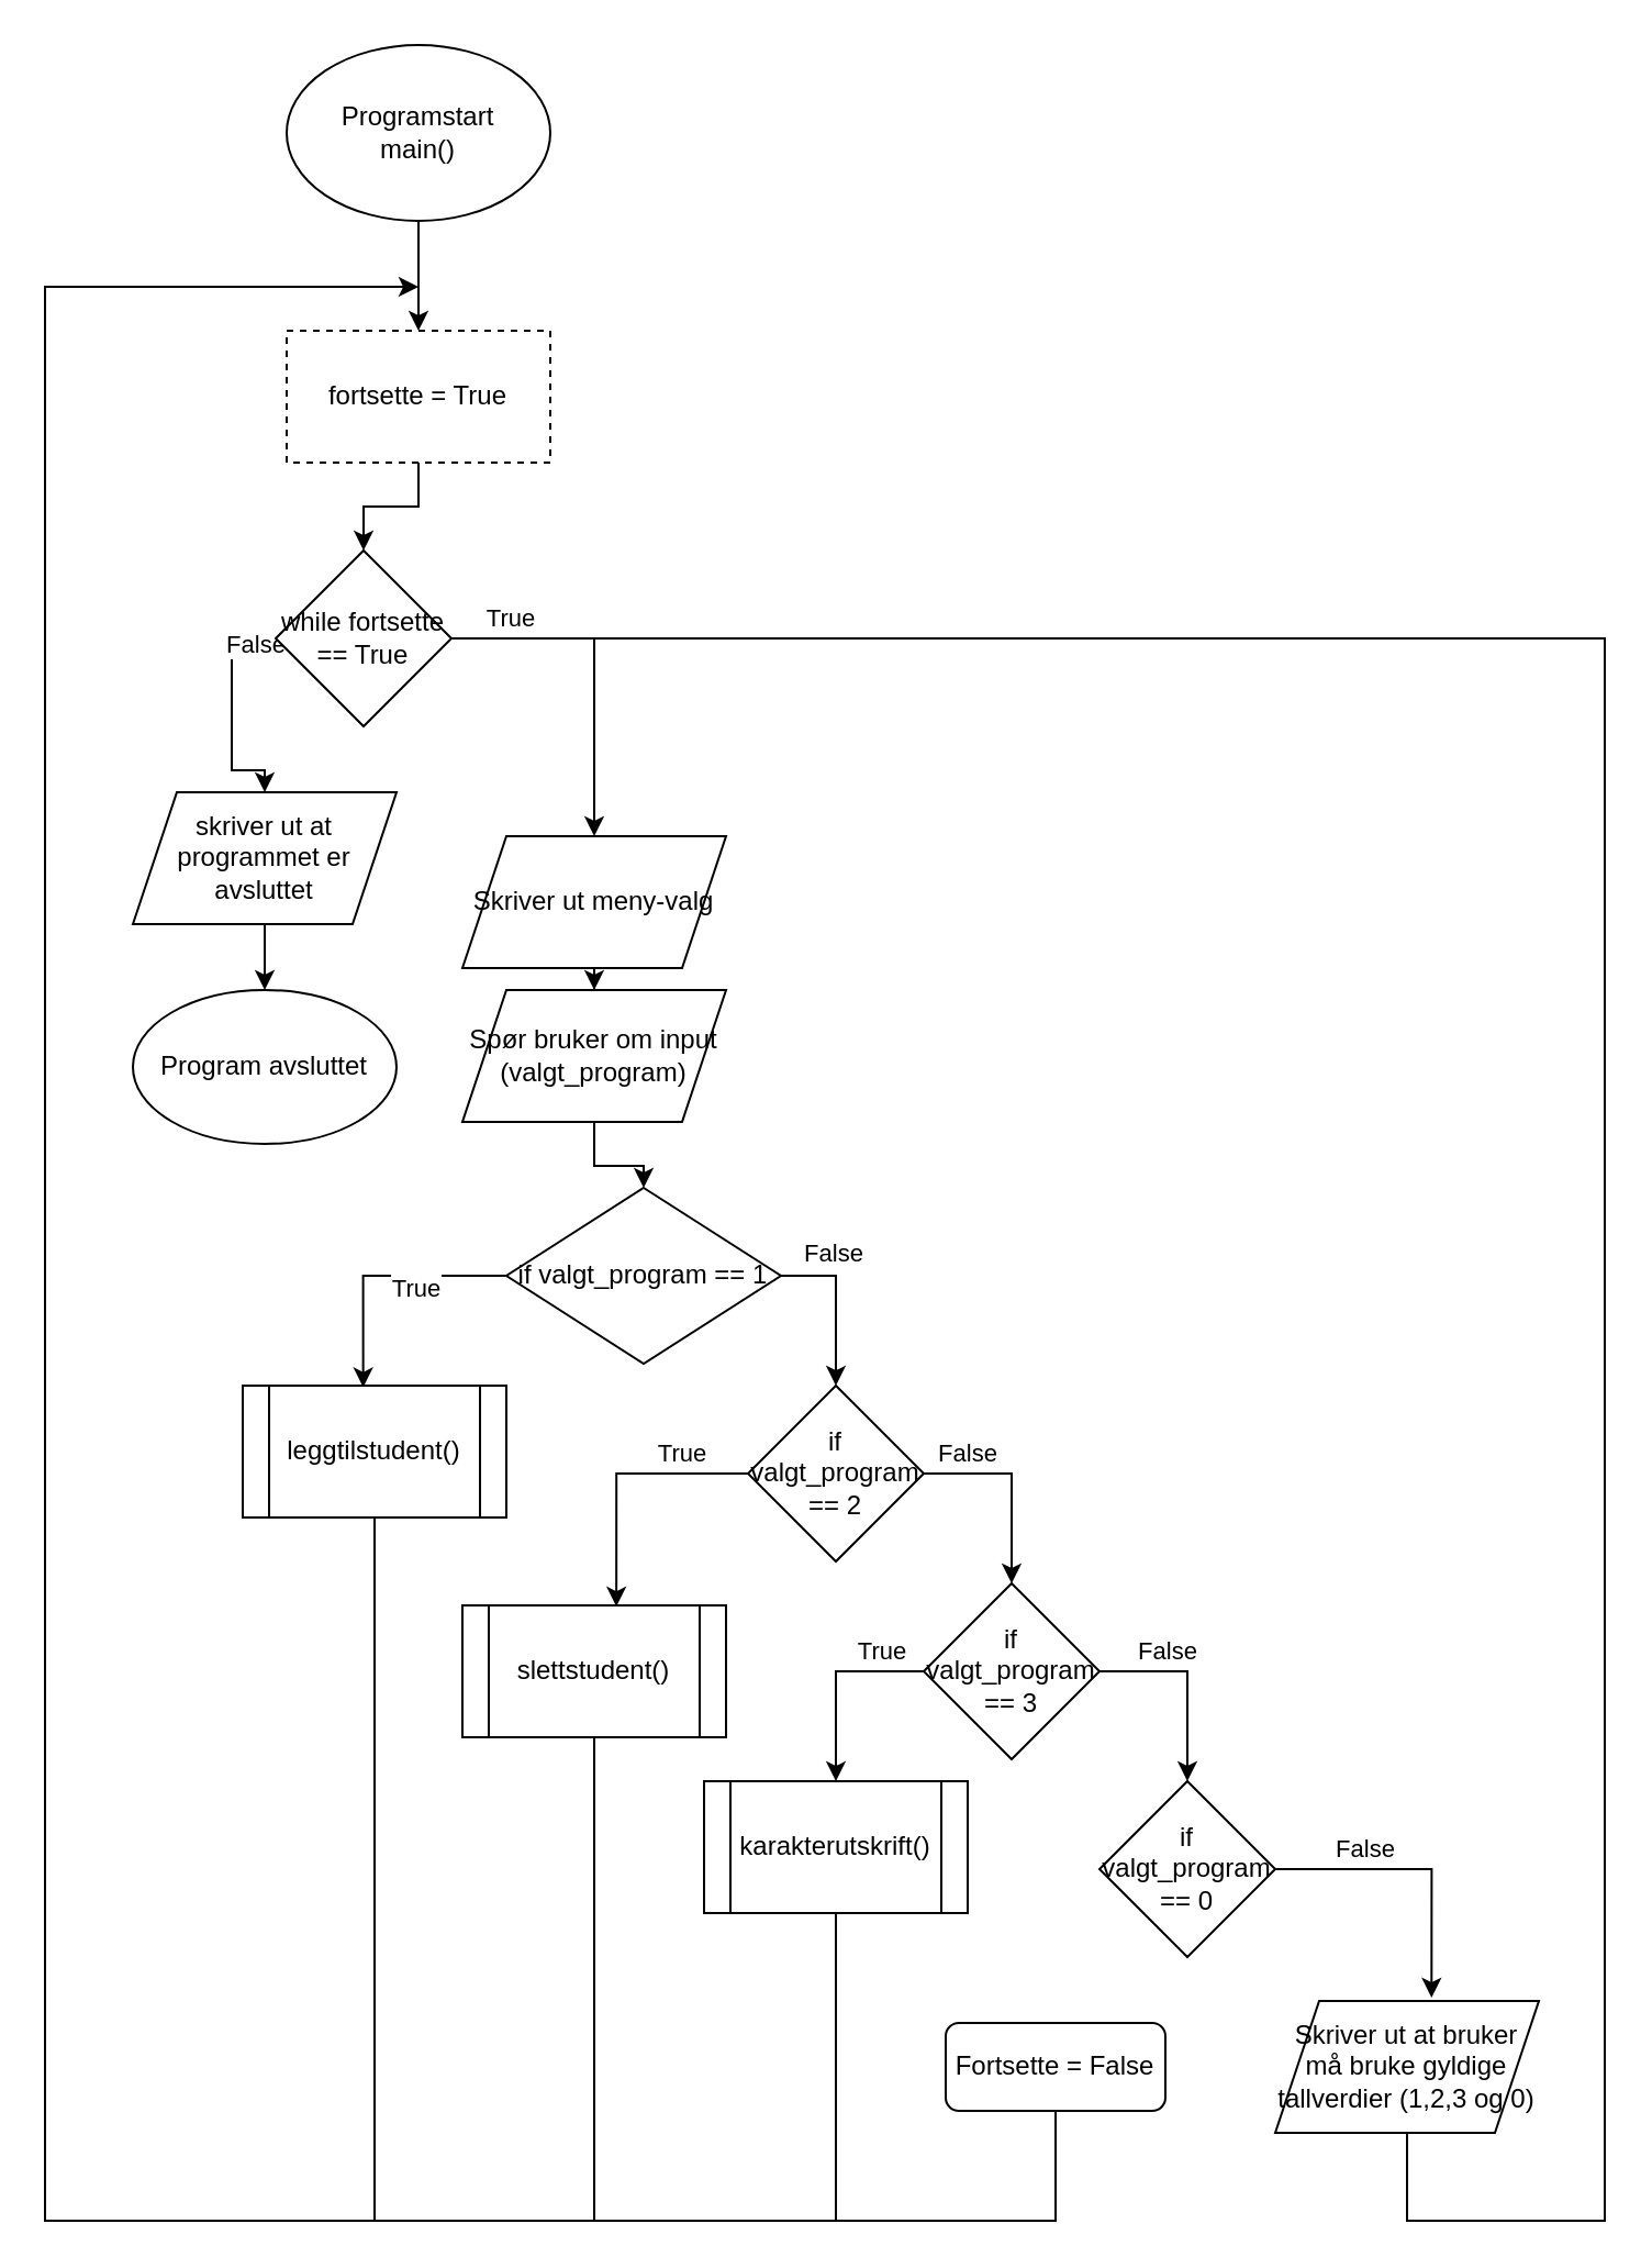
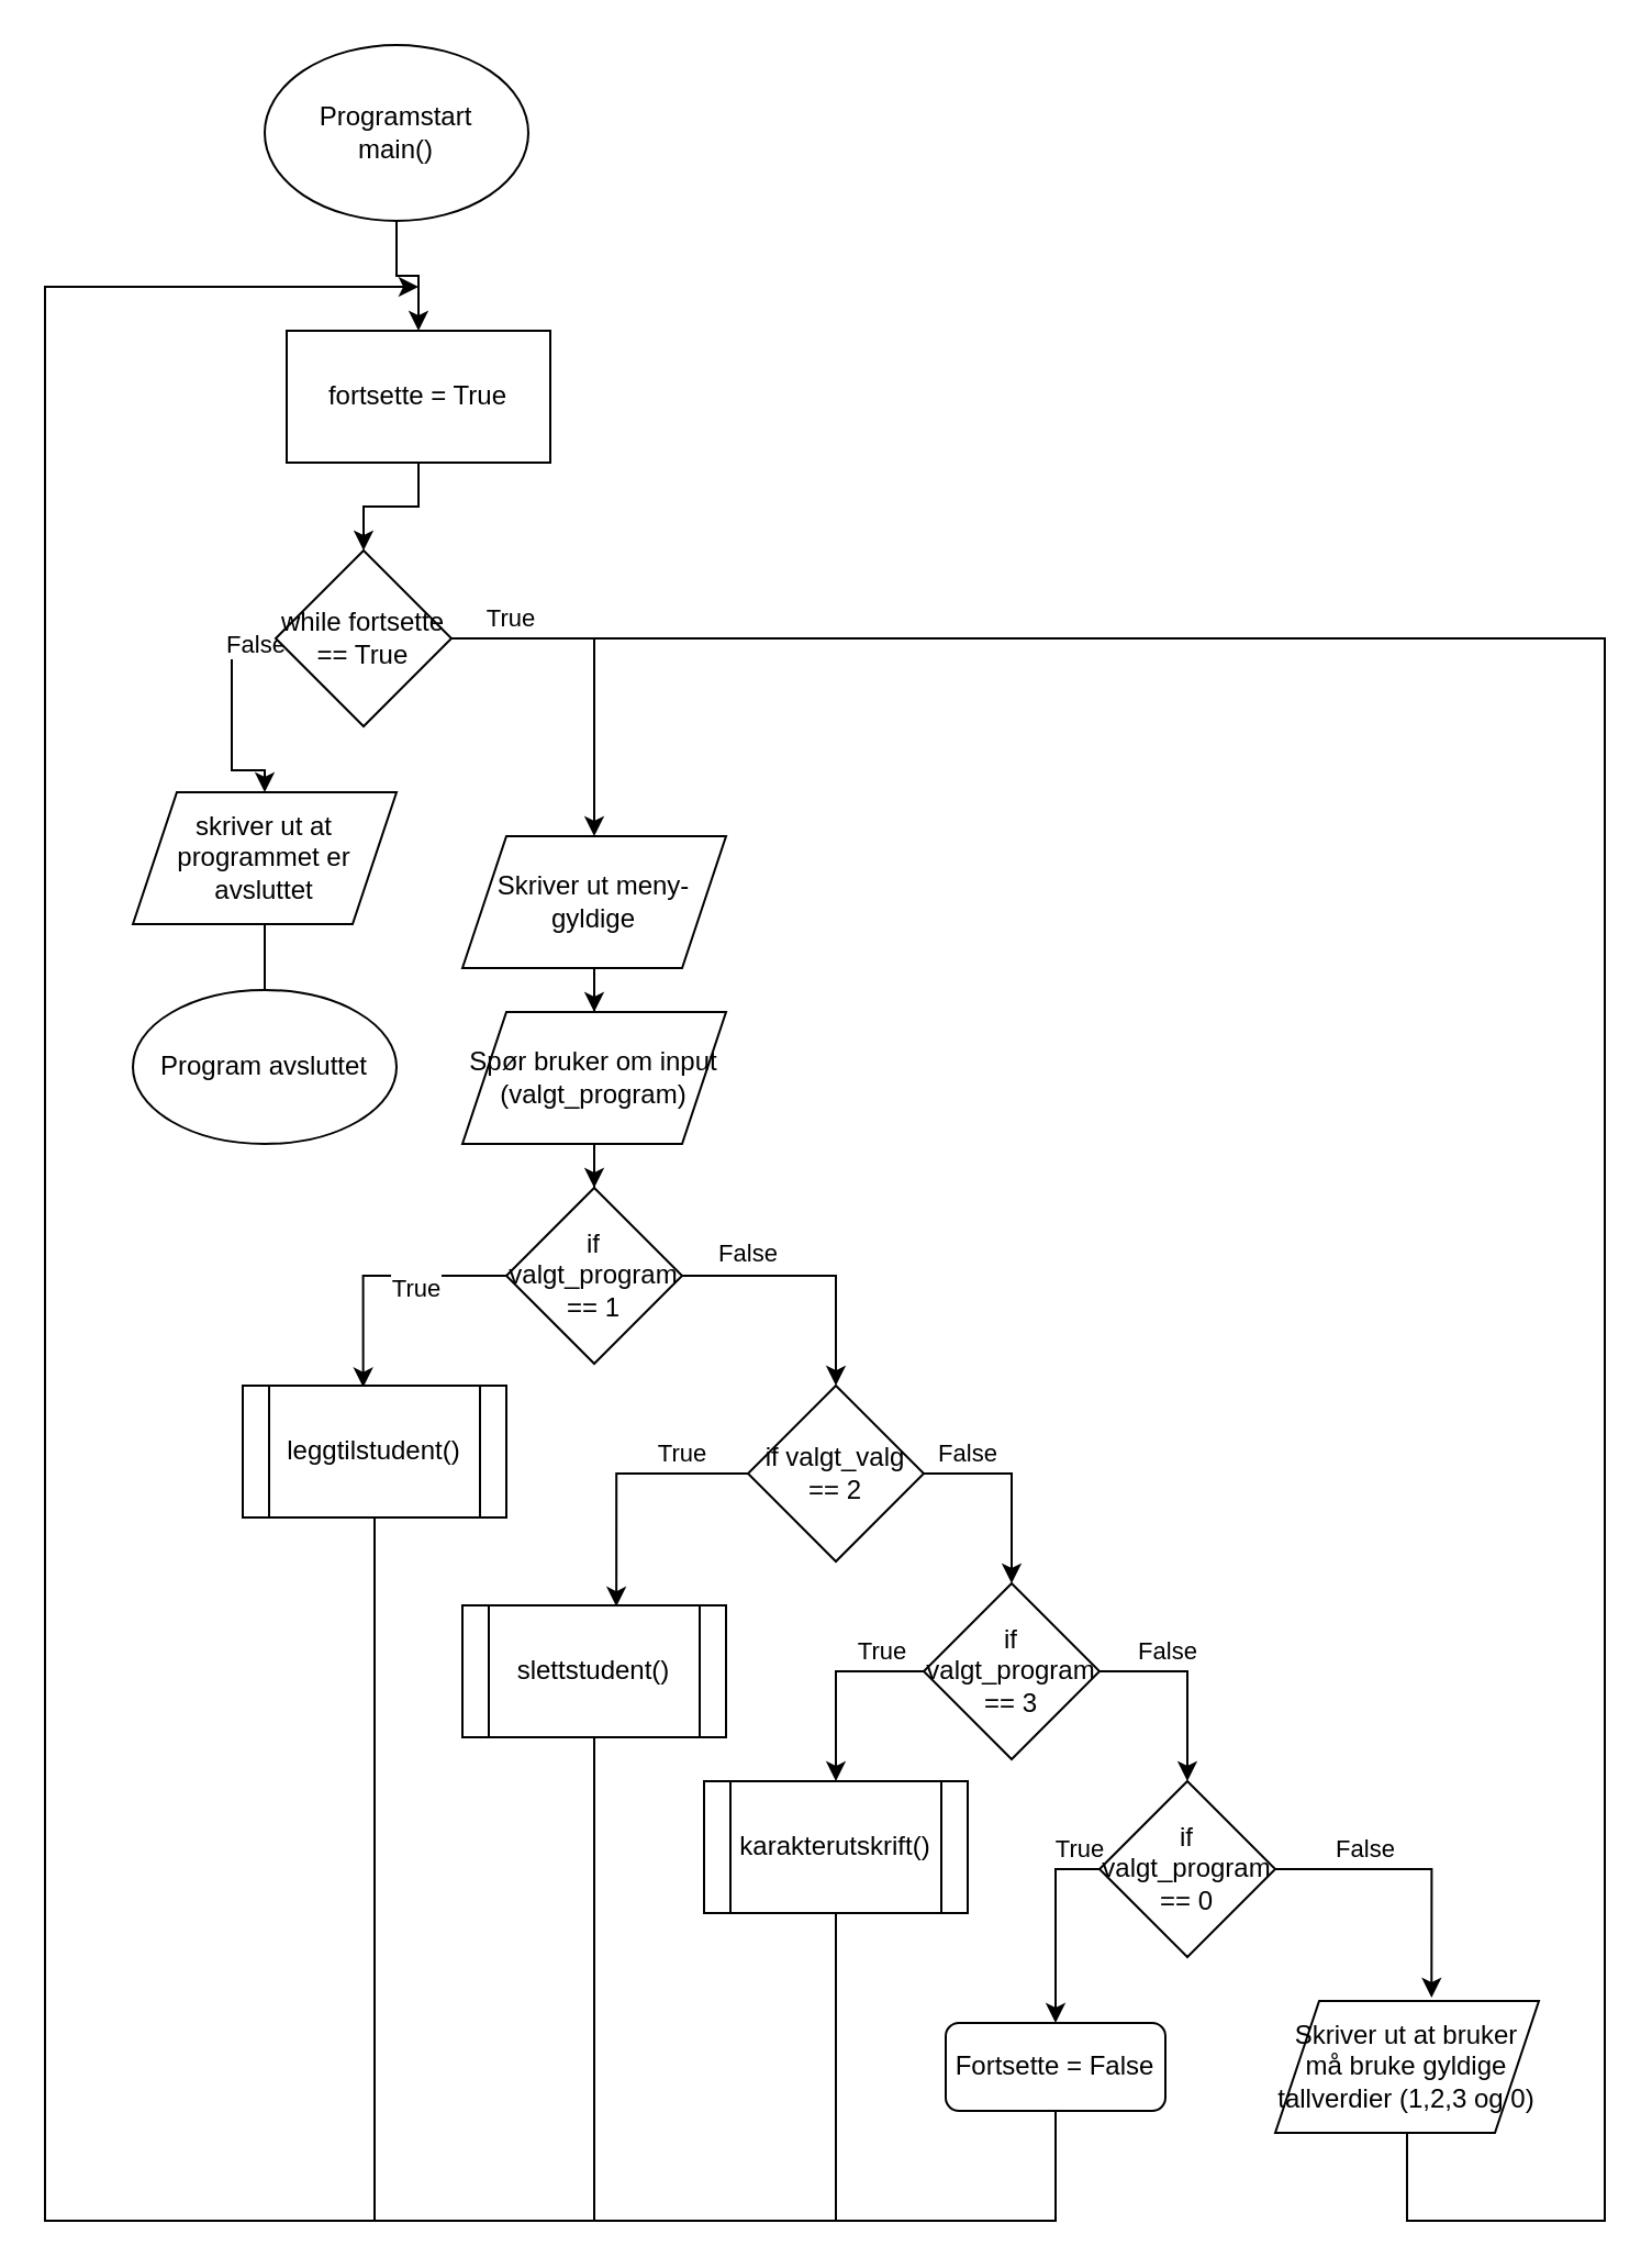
- <mxCell id="3" value="Programstart&lt;br&gt;main()" style="ellipse;whiteSpace=wrap;html=1;" vertex="1" parent="1"><mxGeometry x="130" y="20" width="120" height="80" as="geometry" /></mxCell>
+ <mxCell id="3" value="Programstart&lt;br&gt;main()" style="ellipse;whiteSpace=wrap;html=1;" vertex="1" parent="1"><mxGeometry x="120" y="20" width="120" height="80" as="geometry" /></mxCell>
- <mxCell id="5" value="fortsette = True" style="rounded=0;whiteSpace=wrap;html=1;dashed=1;" vertex="1" parent="1"><mxGeometry x="130" y="150" width="120" height="60" as="geometry" /></mxCell>
+ <mxCell id="5" value="fortsette = True" style="rounded=0;whiteSpace=wrap;html=1;" vertex="1" parent="1"><mxGeometry x="130" y="150" width="120" height="60" as="geometry" /></mxCell>
- <mxCell id="12" value="Skriver ut meny-valg" style="shape=parallelogram;perimeter=parallelogramPerimeter;whiteSpace=wrap;html=1;fixedSize=1;" vertex="1" parent="1"><mxGeometry x="210" y="380" width="120" height="60" as="geometry" /></mxCell>
+ <mxCell id="12" value="Skriver ut meny-gyldige" style="shape=parallelogram;perimeter=parallelogramPerimeter;whiteSpace=wrap;html=1;fixedSize=1;" vertex="1" parent="1"><mxGeometry x="210" y="380" width="120" height="60" as="geometry" /></mxCell>
- <mxCell id="42" style="edgeStyle=orthogonalEdgeStyle;rounded=0;orthogonalLoop=1;jettySize=auto;html=1;entryX=0.5;entryY=0;entryDx=0;entryDy=0;endArrow=classic;endFill=1;" edge="1" parent="1" source="43" target="44"><mxGeometry relative="1" as="geometry" /></mxCell>
+ <mxCell id="42" style="edgeStyle=orthogonalEdgeStyle;rounded=0;orthogonalLoop=1;jettySize=auto;html=1;entryX=0.5;entryY=0;entryDx=0;entryDy=0;endArrow=none;endFill=1;" edge="1" parent="1" source="43" target="44"><mxGeometry relative="1" as="geometry" /></mxCell>
- <mxCell id="14" value="Spør bruker om input (valgt_program)" style="shape=parallelogram;perimeter=parallelogramPerimeter;whiteSpace=wrap;html=1;fixedSize=1;" vertex="1" parent="1"><mxGeometry x="210" y="450" width="120" height="60" as="geometry" /></mxCell>
+ <mxCell id="14" value="Spør bruker om input (valgt_program)" style="shape=parallelogram;perimeter=parallelogramPerimeter;whiteSpace=wrap;html=1;fixedSize=1;" vertex="1" parent="1"><mxGeometry x="210" y="460" width="120" height="60" as="geometry" /></mxCell>
- <mxCell id="19" value="if valgt_program == 1" style="rhombus;whiteSpace=wrap;html=1;" vertex="1" parent="1"><mxGeometry x="230" y="540" width="125" height="80" as="geometry" /></mxCell>
+ <mxCell id="19" value="if valgt_program == 1" style="rhombus;whiteSpace=wrap;html=1;" vertex="1" parent="1"><mxGeometry x="230" y="540" width="80" height="80" as="geometry" /></mxCell>
- <mxCell id="26" value="if valgt_program == 2" style="rhombus;whiteSpace=wrap;html=1;" vertex="1" parent="1"><mxGeometry x="340" y="630" width="80" height="80" as="geometry" /></mxCell>
+ <mxCell id="26" value="if valgt_valg == 2" style="rhombus;whiteSpace=wrap;html=1;" vertex="1" parent="1"><mxGeometry x="340" y="630" width="80" height="80" as="geometry" /></mxCell>
+ <mxCell id="35" style="edgeStyle=orthogonalEdgeStyle;rounded=0;orthogonalLoop=1;jettySize=auto;html=1;entryX=0.5;entryY=0;entryDx=0;entryDy=0;" edge="1" parent="1" source="39" target="41"><mxGeometry relative="1" as="geometry"><Array as="points"><mxPoint x="480" y="850" /></Array></mxGeometry></mxCell>
+ <mxCell id="36" value="True" style="edgeLabel;html=1;align=center;verticalAlign=middle;resizable=0;points=[];" vertex="1" connectable="0" parent="35"><mxGeometry x="-0.674" y="-1" relative="1" as="geometry"><mxPoint x="5" y="-9" as="offset" /></mxGeometry></mxCell>
